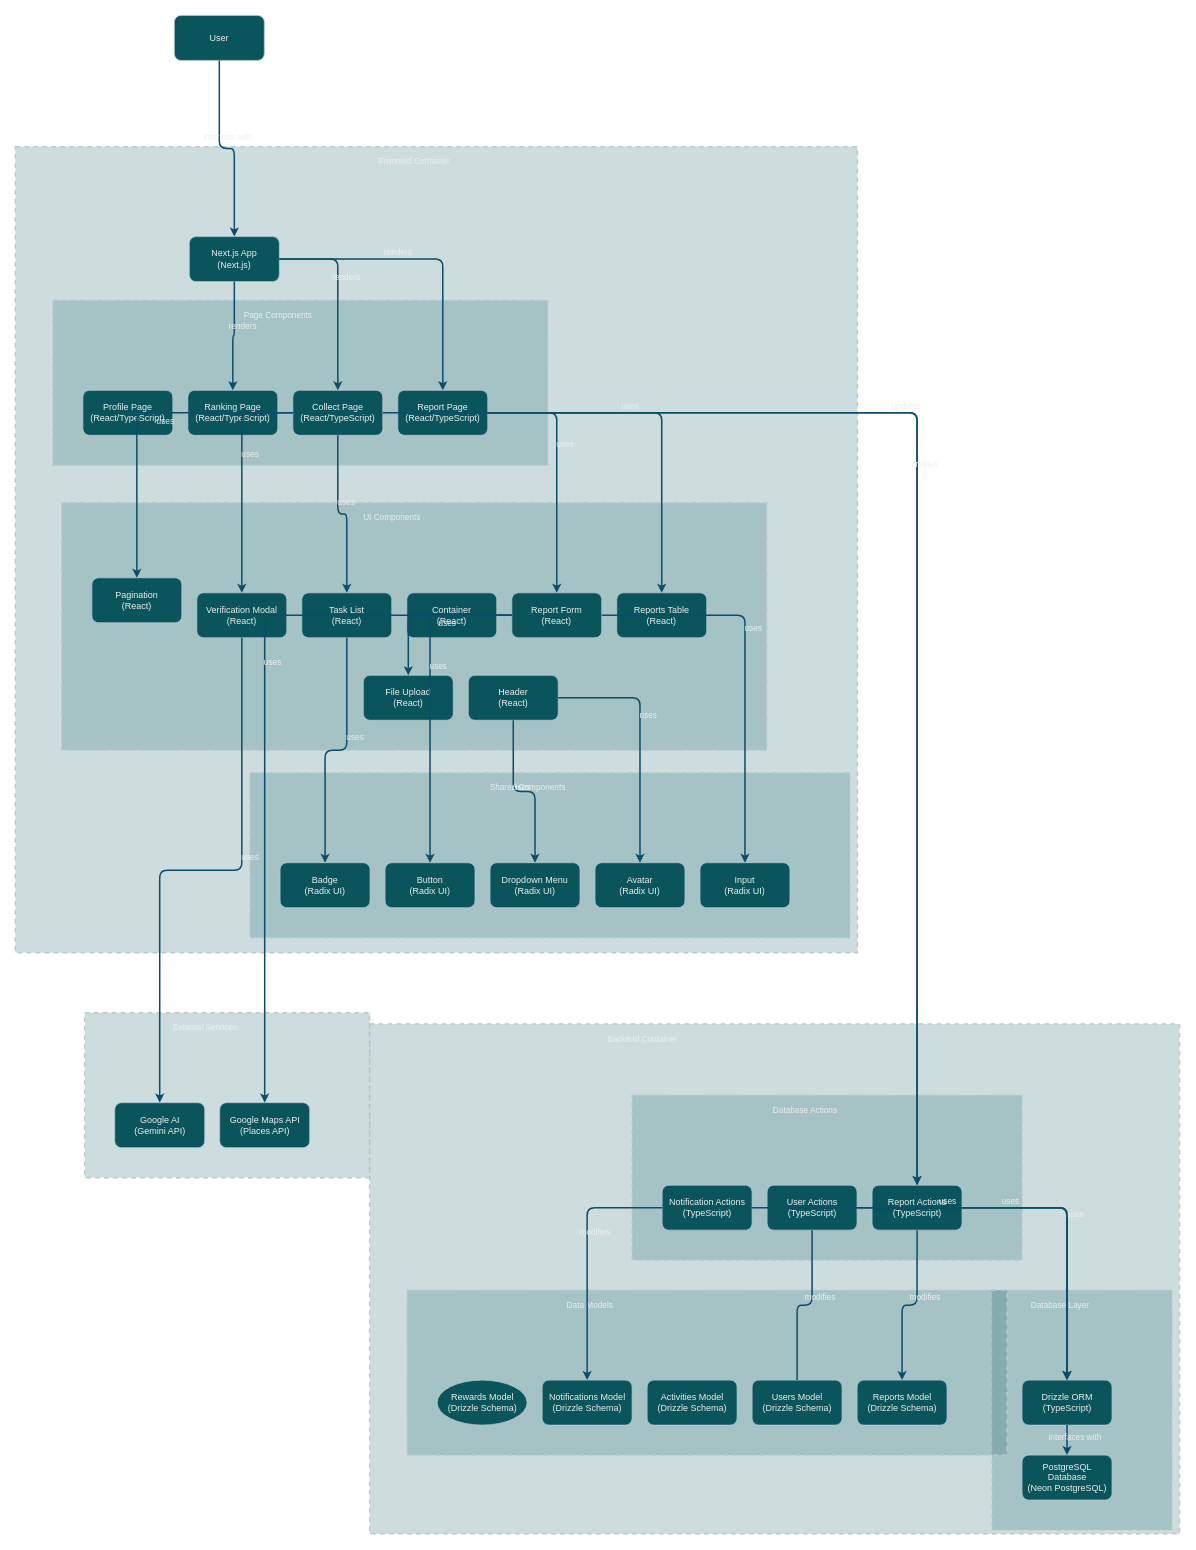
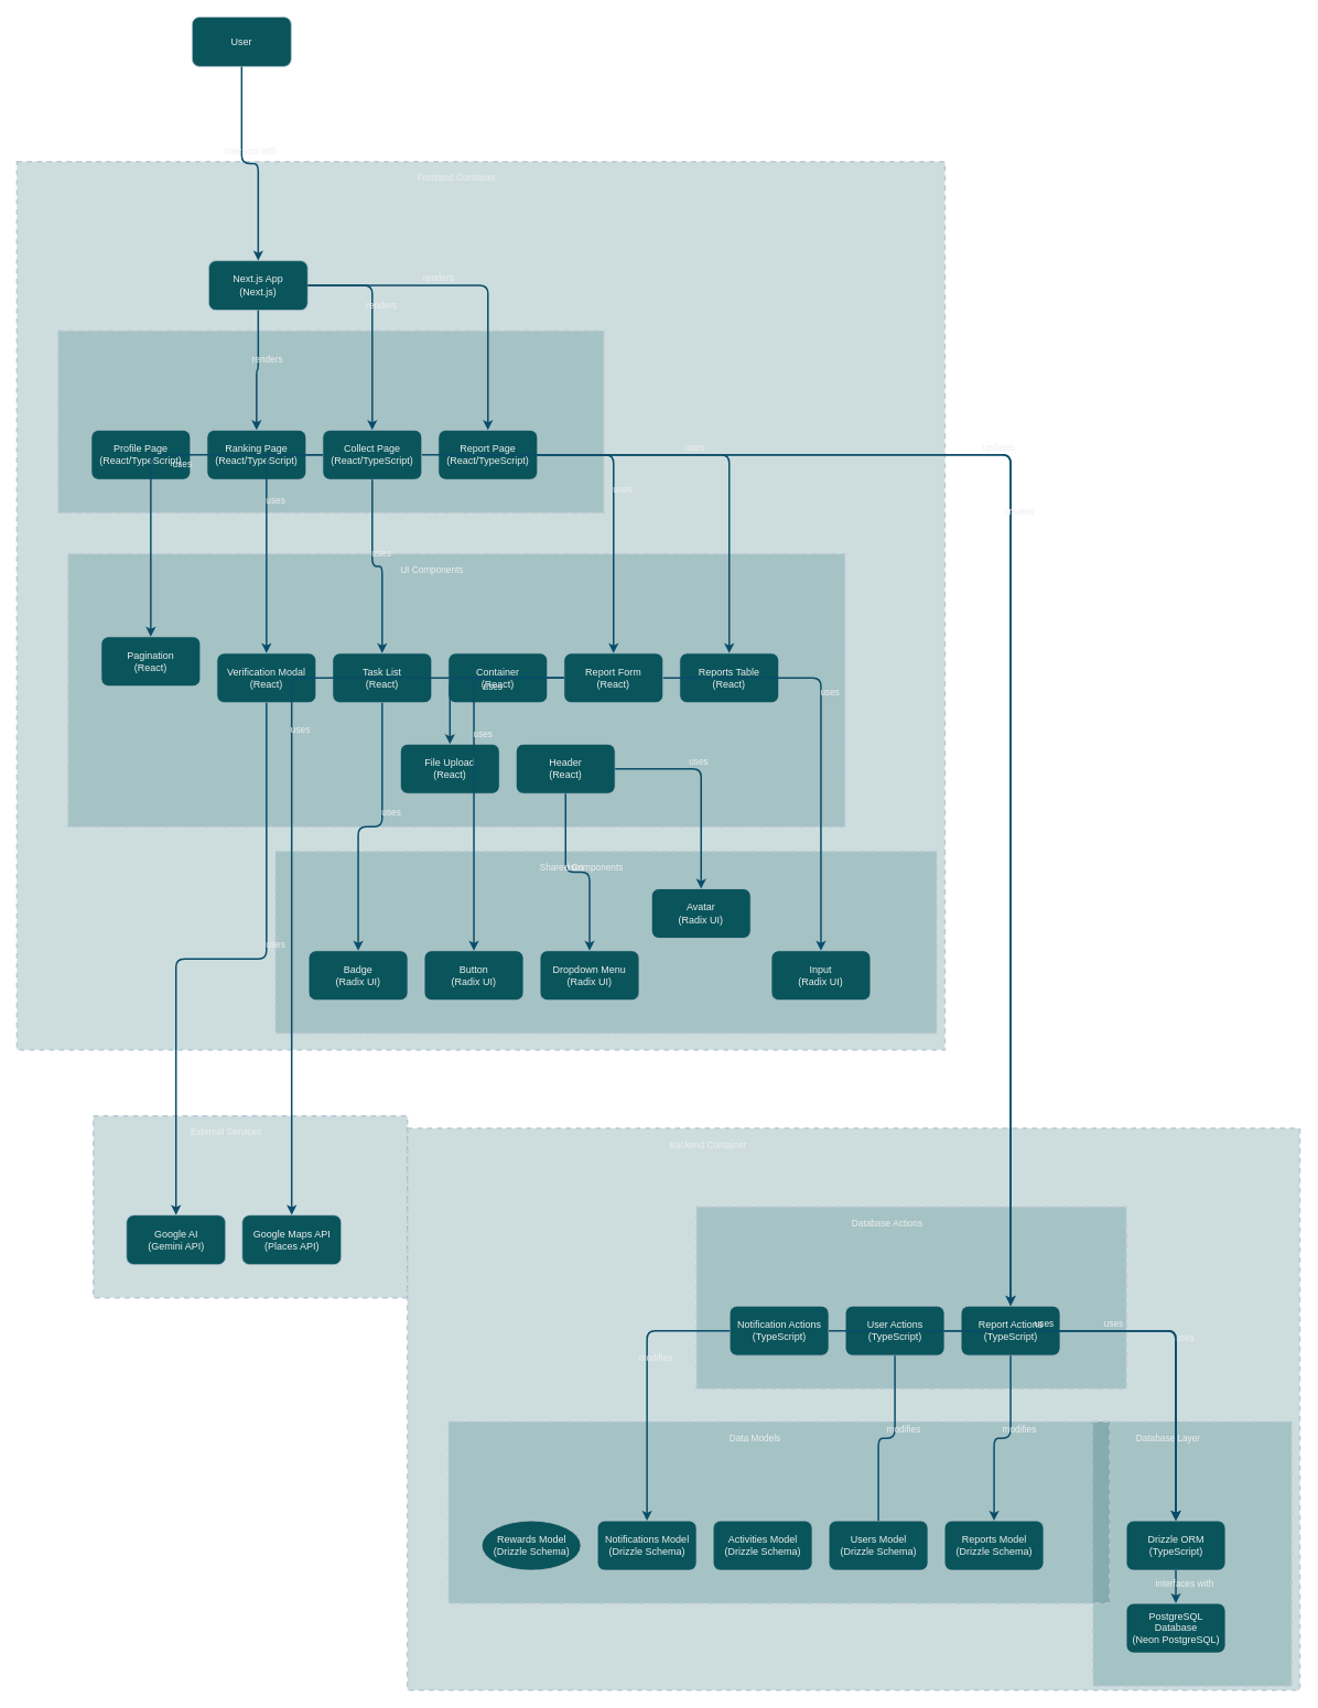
- <mxCell id="8" value="Page Components" style="edgeLabel;html=1;align=center;verticalAlign=middle;resizable=0;labelBackgroundColor=none;spacing=5;fontColor=#EEEEEE;" parent="2" vertex="1"><mxGeometry x="58" y="213" width="584" height="24" as="geometry" /></mxCell>
- <mxCell id="20" value="Avatar&lt;br&gt;(Radix UI)" style="rounded=1;whiteSpace=wrap;html=1;labelBackgroundColor=none;fillColor=#09555B;strokeColor=#BAC8D3;fontColor=#EEEEEE;" parent="19" vertex="1"><mxGeometry x="460" y="120" width="120" height="60" as="geometry" /></mxCell>
+ <mxCell id="20" value="Avatar&lt;br&gt;(Radix UI)" style="rounded=1;whiteSpace=wrap;html=1;labelBackgroundColor=none;fillColor=#09555B;strokeColor=#BAC8D3;fontColor=#EEEEEE;" parent="19" vertex="1"><mxGeometry x="455" y="45" width="120" height="60" as="geometry" /></mxCell>
- <mxCell id="39" value="Data Models" style="edgeLabel;html=1;align=center;verticalAlign=middle;resizable=0;labelBackgroundColor=none;spacing=5;fontColor=#EEEEEE;" parent="28" vertex="1"><mxGeometry x="58" y="363" width="470" height="24" as="geometry" /></mxCell>
+ <mxCell id="39" value="Data Models" style="edgeLabel;html=1;align=center;verticalAlign=middle;resizable=0;labelBackgroundColor=none;spacing=5;fontColor=#EEEEEE;" parent="28" vertex="1"><mxGeometry x="58" y="363" width="724" height="24" as="geometry" /></mxCell>
